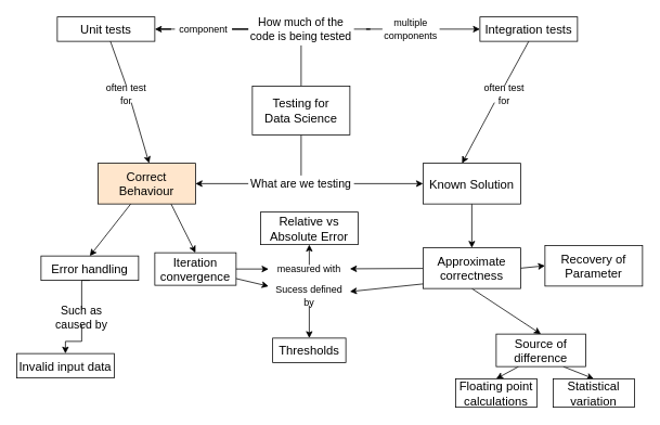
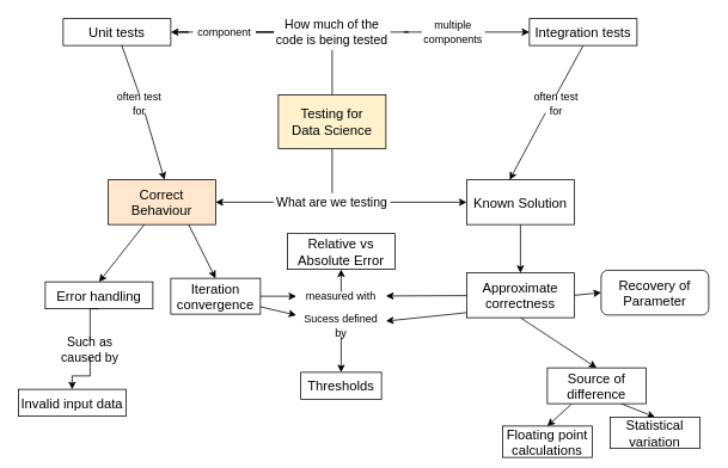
- <mxCell id="4" value="&lt;font style=&quot;font-size: 15px&quot;&gt;Testing for&lt;br&gt;Data Science&lt;/font&gt;" style="rounded=0;whiteSpace=wrap;html=1;" vertex="1" parent="1"><mxGeometry x="310" y="105" width="120" height="60" as="geometry" /></mxCell>
+ <mxCell id="4" value="&lt;font style=&quot;font-size: 15px&quot;&gt;Testing for&lt;br&gt;Data Science&lt;/font&gt;" style="rounded=0;whiteSpace=wrap;html=1;fillColor=#fff2cc;" vertex="1" parent="1"><mxGeometry x="310" y="105" width="120" height="60" as="geometry" /></mxCell>
- <mxCell id="26" value="&lt;font style=&quot;font-size: 15px&quot;&gt;Recovery of Parameter&lt;br&gt;&lt;/font&gt;" style="rounded=0;whiteSpace=wrap;html=1;" vertex="1" parent="1"><mxGeometry x="670" y="301" width="120" height="50" as="geometry" /></mxCell>
+ <mxCell id="26" value="&lt;font style=&quot;font-size: 15px&quot;&gt;Recovery of Parameter&lt;br&gt;&lt;/font&gt;" style="whiteSpace=wrap;html=1;rounded=1;" vertex="1" parent="1"><mxGeometry x="670" y="301" width="120" height="50" as="geometry" /></mxCell>
- <mxCell id="29" value="&lt;font style=&quot;font-size: 15px&quot;&gt;Floating point calculations&lt;br&gt;&lt;/font&gt;" style="rounded=0;whiteSpace=wrap;html=1;" vertex="1" parent="1"><mxGeometry x="560" y="465" width="100" height="35" as="geometry" /></mxCell>
+ <mxCell id="29" value="&lt;font style=&quot;font-size: 15px&quot;&gt;Floating point calculations&lt;br&gt;&lt;/font&gt;" style="rounded=0;whiteSpace=wrap;html=1;" vertex="1" parent="1"><mxGeometry x="560" y="475" width="100" height="35" as="geometry" /></mxCell>
